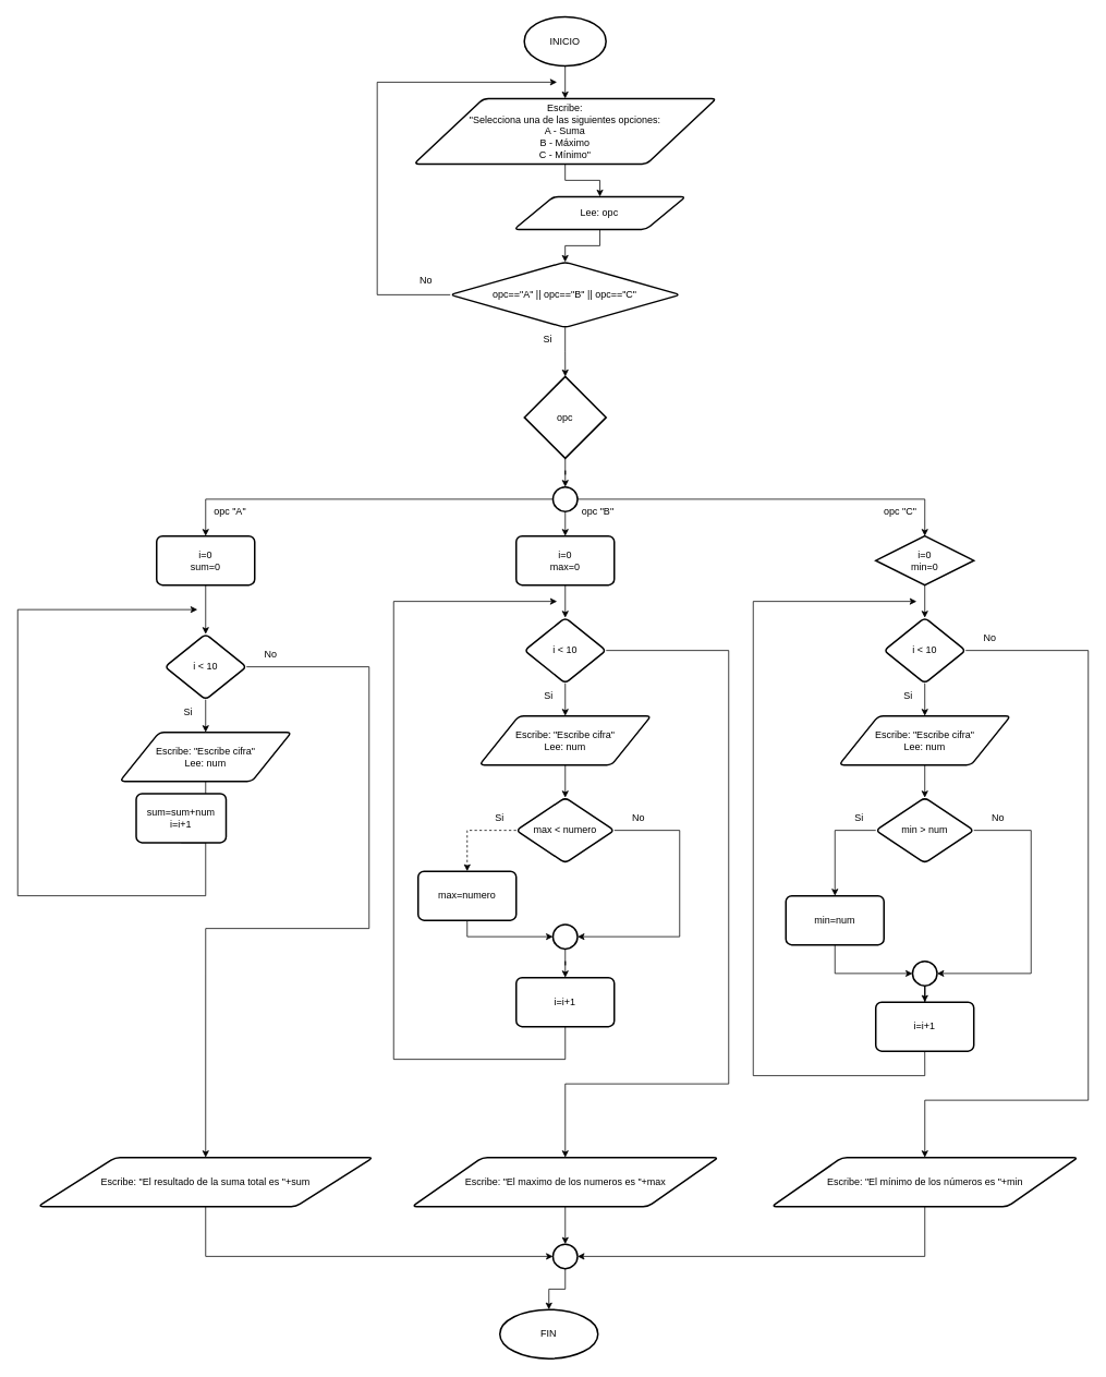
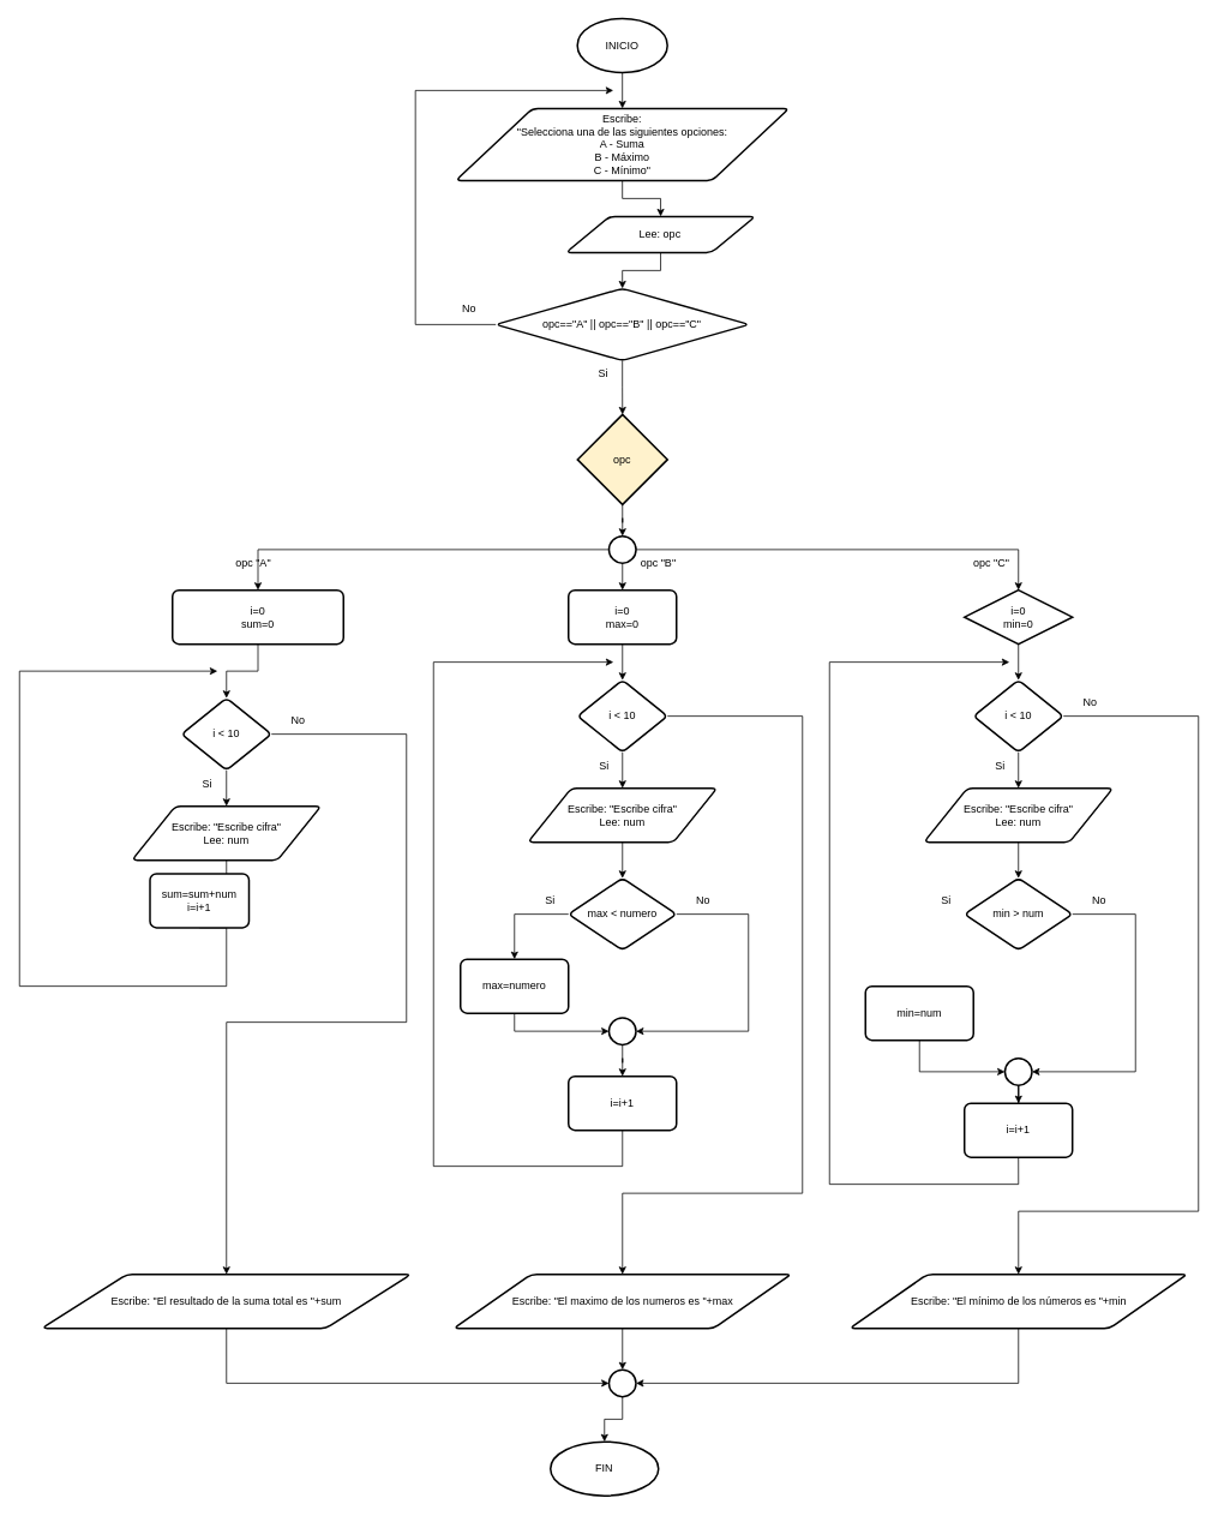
- <mxCell id="30" value="opc" style="rhombus;whiteSpace=wrap;html=1;strokeWidth=2;" parent="1" vertex="1"><mxGeometry x="641.01" y="460" width="100" height="100" as="geometry" /></mxCell>
+ <mxCell id="30" value="opc" style="rhombus;whiteSpace=wrap;html=1;strokeWidth=2;fillColor=#fff2cc;" parent="1" vertex="1"><mxGeometry x="641.01" y="460" width="100" height="100" as="geometry" /></mxCell>
- <mxCell id="12" value="i=0&lt;br&gt;sum=0" style="whiteSpace=wrap;html=1;strokeWidth=2;rounded=1;arcSize=12;" parent="1" vertex="1"><mxGeometry x="190.995" y="655.01" width="120" height="60" as="geometry" /></mxCell>
+ <mxCell id="12" value="i=0&lt;br&gt;sum=0" style="whiteSpace=wrap;html=1;strokeWidth=2;rounded=1;arcSize=12;" parent="1" vertex="1"><mxGeometry x="190.995" y="655.01" width="190" height="60" as="geometry" /></mxCell>
- <mxCell id="41" value="" style="edgeStyle=orthogonalEdgeStyle;rounded=0;orthogonalLoop=1;jettySize=auto;html=1;exitX=0;exitY=0.5;exitDx=0;exitDy=0;dashed=1;" parent="1" source="43" target="40" edge="1"><mxGeometry relative="1" as="geometry" /></mxCell>
+ <mxCell id="41" value="" style="edgeStyle=orthogonalEdgeStyle;rounded=0;orthogonalLoop=1;jettySize=auto;html=1;exitX=0;exitY=0.5;exitDx=0;exitDy=0;" parent="1" source="43" target="40" edge="1"><mxGeometry relative="1" as="geometry" /></mxCell>
- <mxCell id="60" value="" style="edgeStyle=orthogonalEdgeStyle;rounded=0;orthogonalLoop=1;jettySize=auto;html=1;exitX=0;exitY=0.5;exitDx=0;exitDy=0;" parent="1" source="62" target="59" edge="1"><mxGeometry relative="1" as="geometry" /></mxCell>
